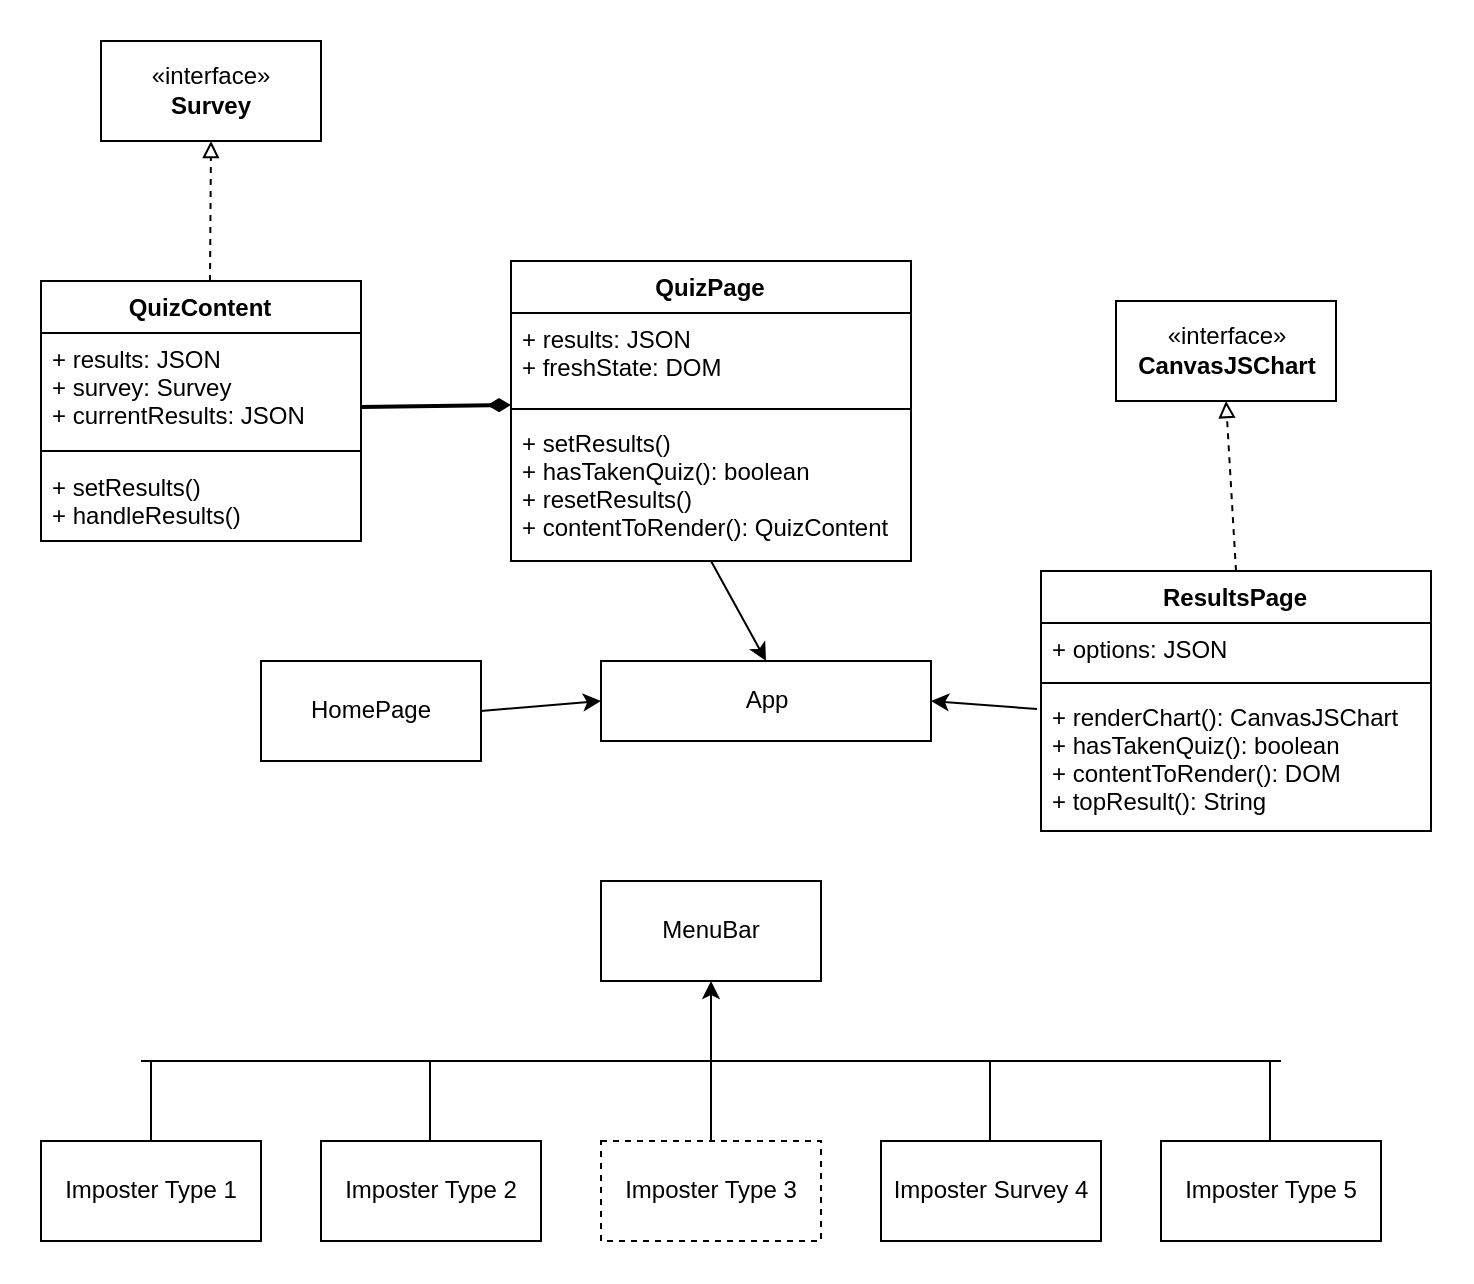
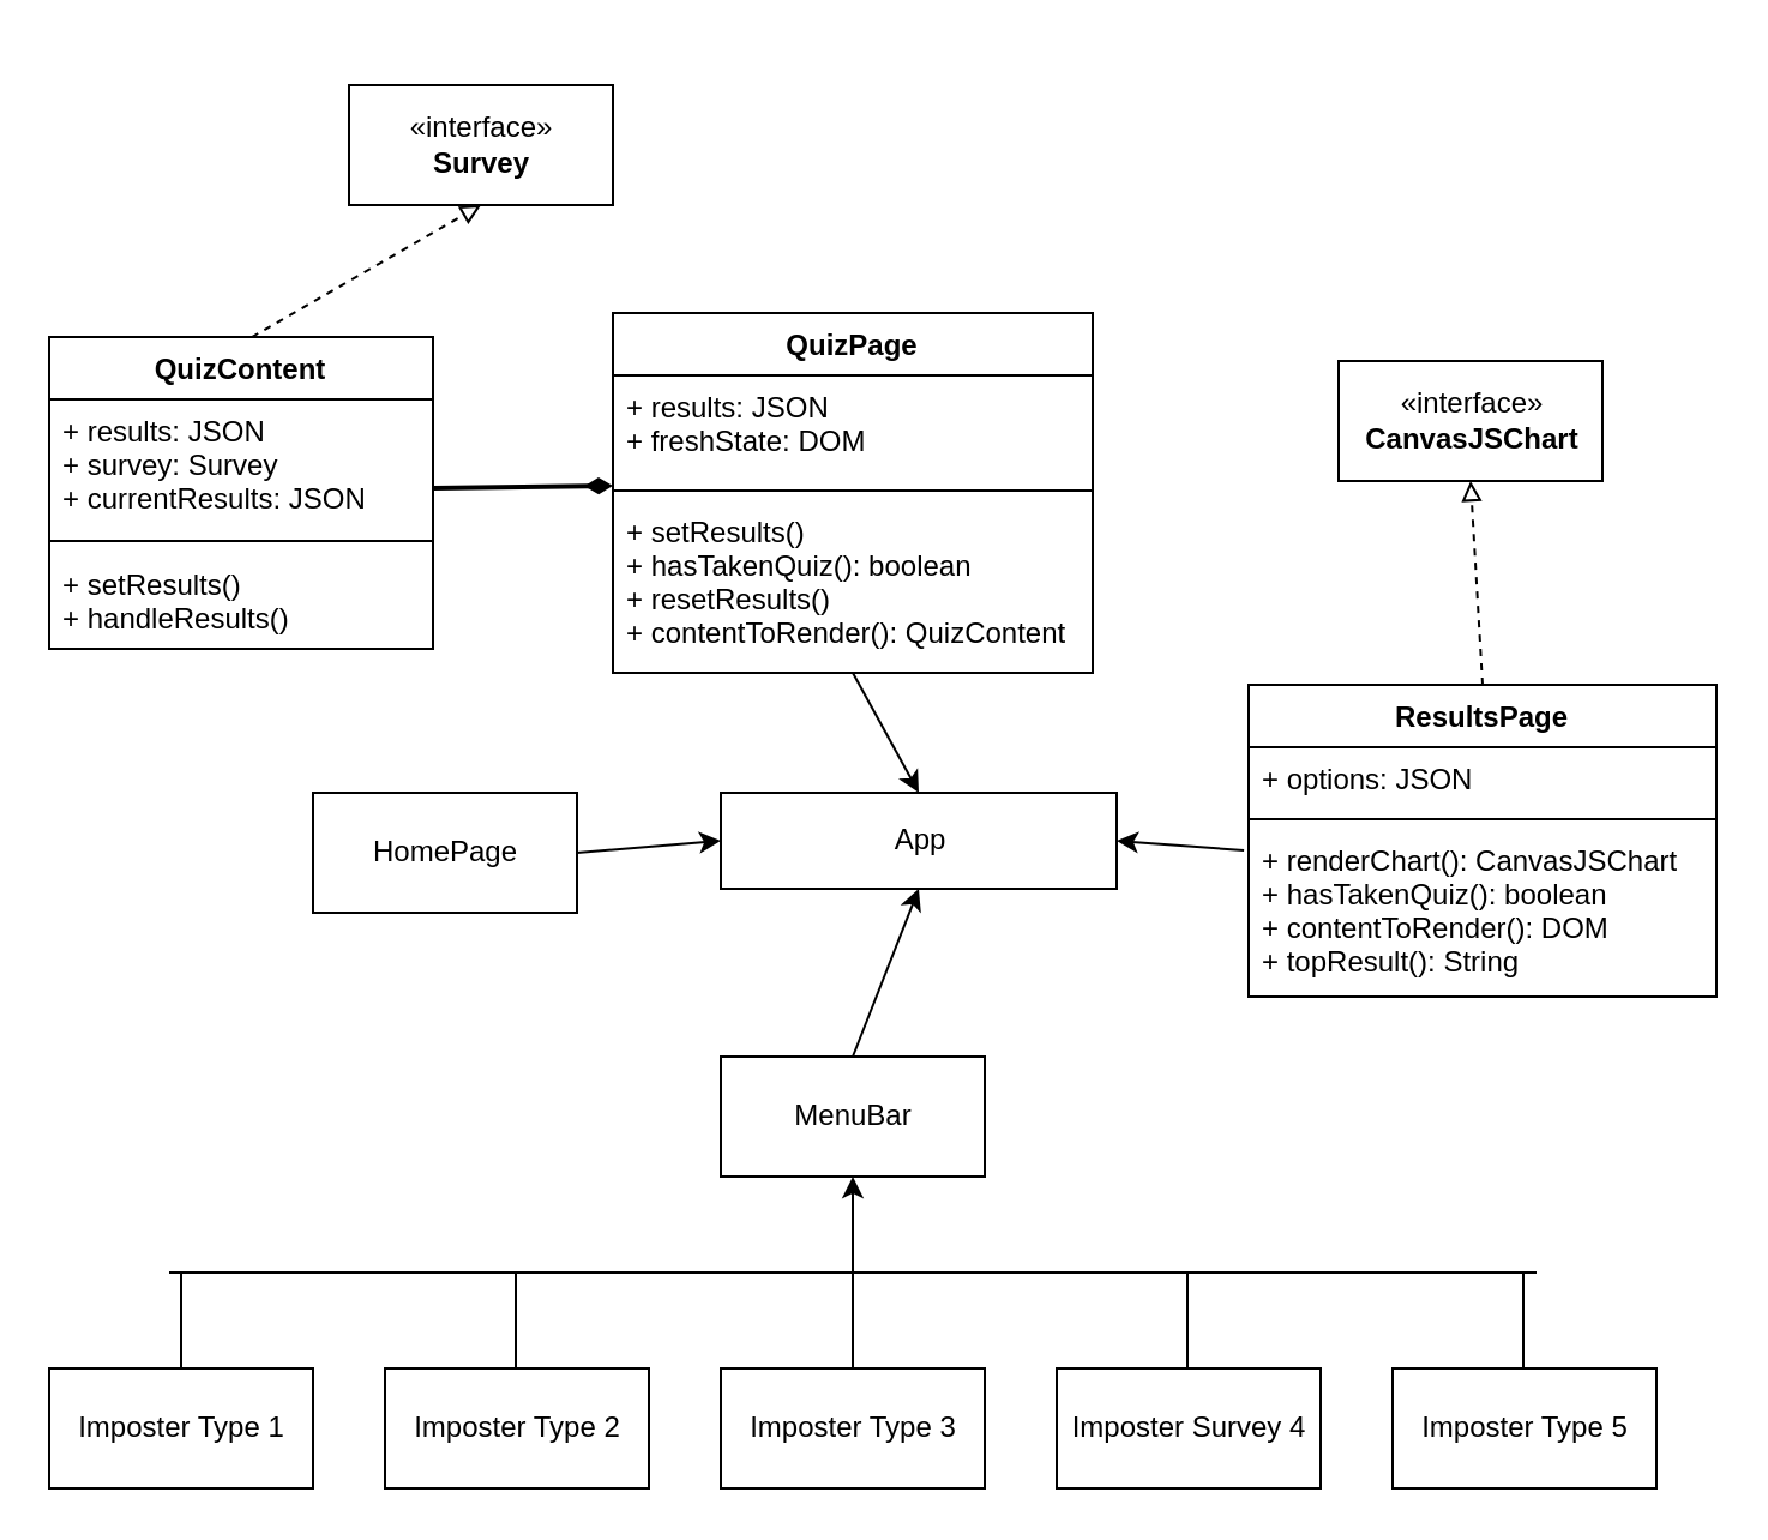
- <mxCell id="8" value="«interface»&lt;br&gt;&lt;b&gt;Survey&lt;/b&gt;" style="html=1;" vertex="1" parent="1"><mxGeometry x="50" y="20" width="110" height="50" as="geometry" /></mxCell>
+ <mxCell id="8" value="«interface»&lt;br&gt;&lt;b&gt;Survey&lt;/b&gt;" style="html=1;" vertex="1" parent="1"><mxGeometry x="145" y="35" width="110" height="50" as="geometry" /></mxCell>
+ <mxCell id="30" value="" style="endArrow=classic;html=1;rounded=0;exitX=0.5;exitY=0;exitDx=0;exitDy=0;entryX=0.5;entryY=1;entryDx=0;entryDy=0;" edge="1" parent="1" source="3" target="2"><mxGeometry width="50" height="50" relative="1" as="geometry"><mxPoint x="310" y="440" as="sourcePoint" /><mxPoint x="360" y="390" as="targetPoint" /></mxGeometry></mxCell>
- <mxCell id="21" value="Imposter Type 3" style="html=1;dashed=1;" vertex="1" parent="1"><mxGeometry x="300" y="570" width="110" height="50" as="geometry" /></mxCell>
+ <mxCell id="21" value="Imposter Type 3" style="html=1;" vertex="1" parent="1"><mxGeometry x="300" y="570" width="110" height="50" as="geometry" /></mxCell>
